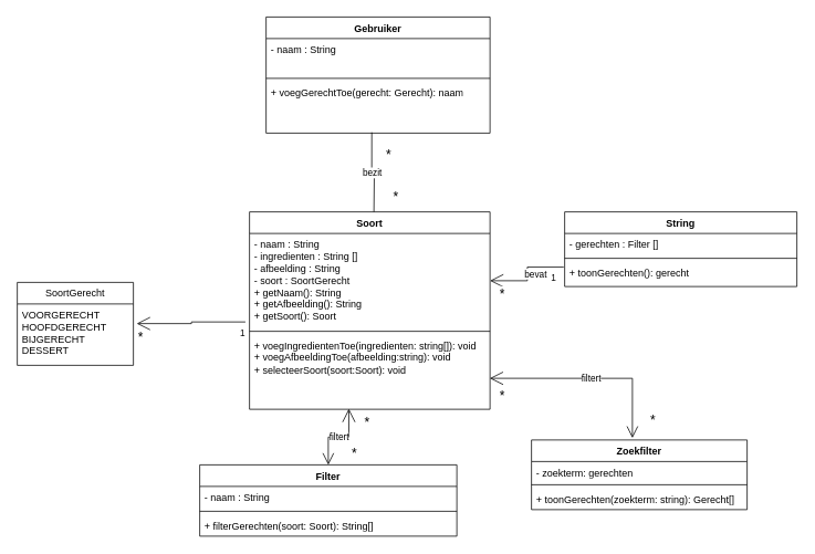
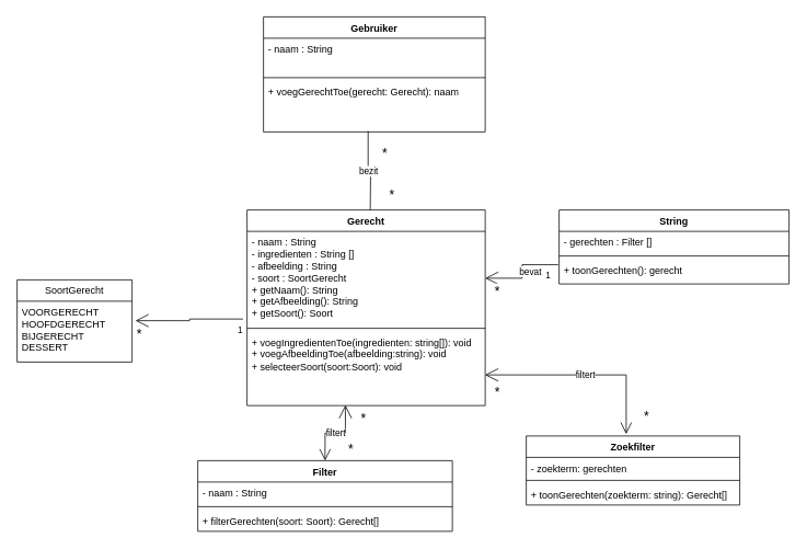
- <mxCell id="2" value="Soort" style="swimlane;fontStyle=1;align=center;verticalAlign=top;childLayout=stackLayout;horizontal=1;startSize=26;horizontalStack=0;resizeParent=1;resizeParentMax=0;resizeLast=0;collapsible=1;marginBottom=0;whiteSpace=wrap;html=1;" parent="1" vertex="1"><mxGeometry x="300" y="255" width="290" height="238" as="geometry" /></mxCell>
+ <mxCell id="2" value="Gerecht" style="swimlane;fontStyle=1;align=center;verticalAlign=top;childLayout=stackLayout;horizontal=1;startSize=26;horizontalStack=0;resizeParent=1;resizeParentMax=0;resizeLast=0;collapsible=1;marginBottom=0;whiteSpace=wrap;html=1;" parent="1" vertex="1"><mxGeometry x="300" y="255" width="290" height="238" as="geometry" /></mxCell>
- <mxCell id="15" value="+ filterGerechten(soort: Soort): String[]" style="text;strokeColor=none;fillColor=none;align=left;verticalAlign=top;spacingLeft=4;spacingRight=4;overflow=hidden;rotatable=0;points=[[0,0.5],[1,0.5]];portConstraint=eastwest;whiteSpace=wrap;html=1;" parent="12" vertex="1"><mxGeometry y="60" width="310" height="26" as="geometry" /></mxCell>
+ <mxCell id="15" value="+ filterGerechten(soort: Soort): Gerecht[]" style="text;strokeColor=none;fillColor=none;align=left;verticalAlign=top;spacingLeft=4;spacingRight=4;overflow=hidden;rotatable=0;points=[[0,0.5],[1,0.5]];portConstraint=eastwest;whiteSpace=wrap;html=1;" parent="12" vertex="1"><mxGeometry y="60" width="310" height="26" as="geometry" /></mxCell>
